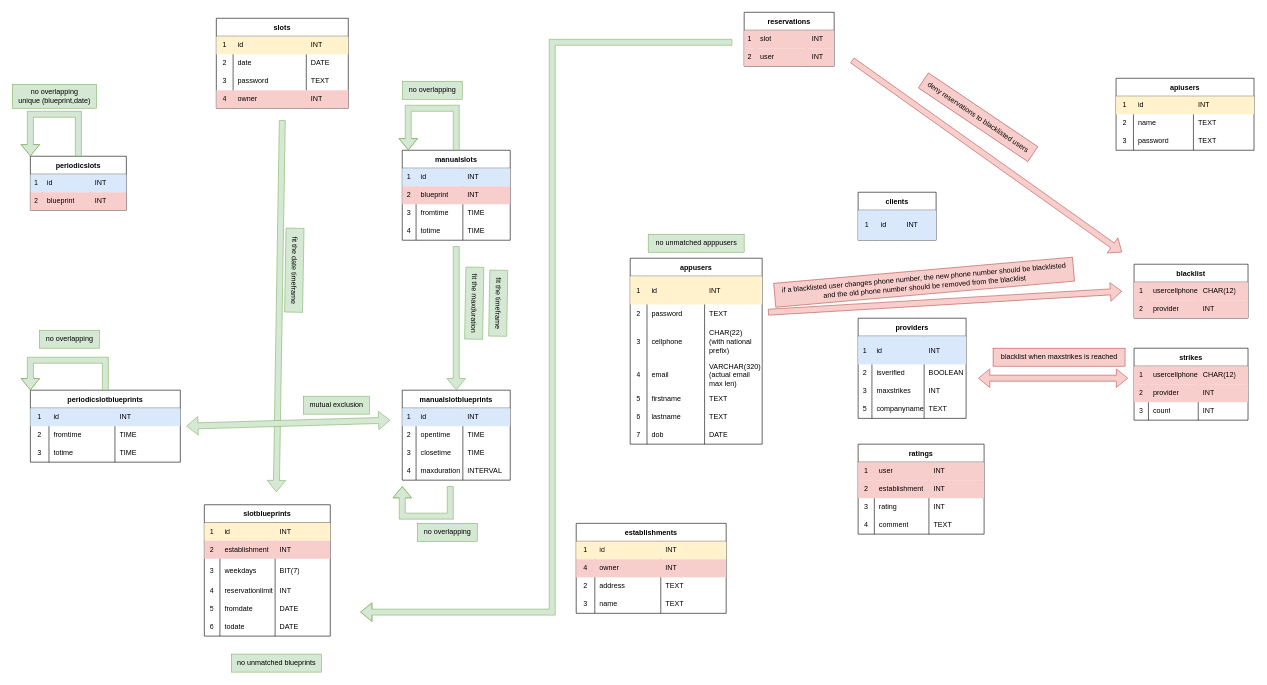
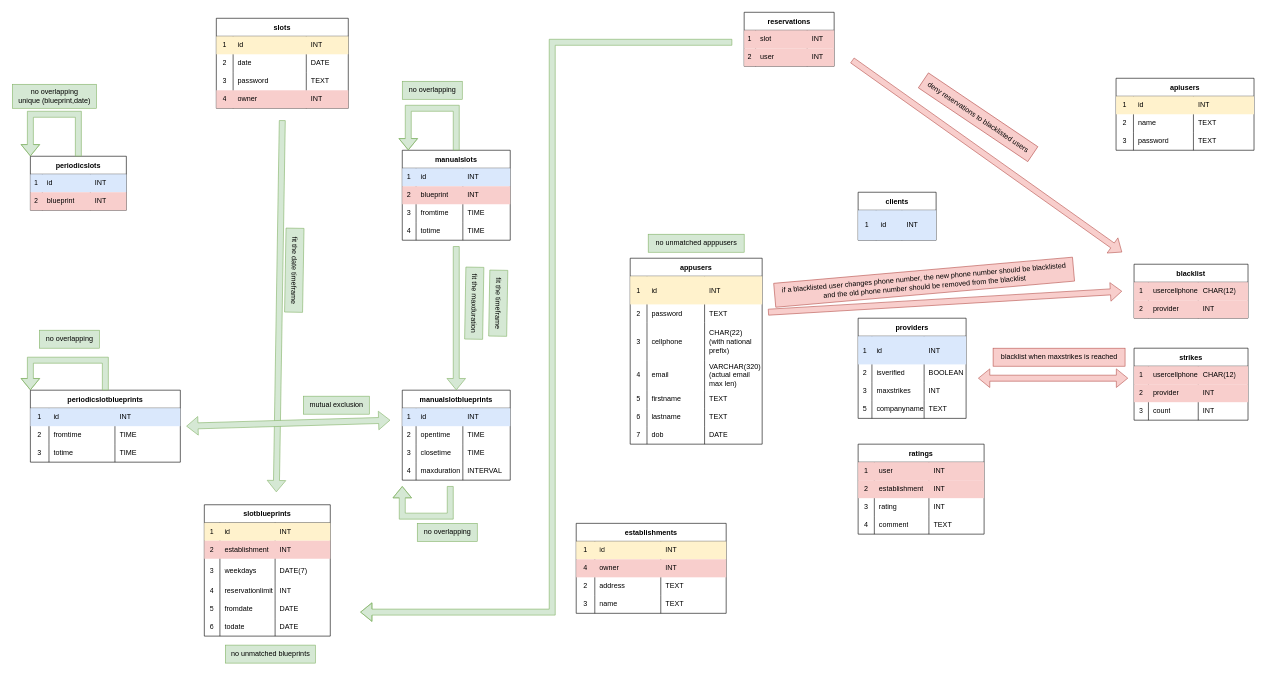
- <mxCell id="125" value="BIT(7)" style="shape=partialRectangle;html=1;whiteSpace=wrap;connectable=0;fillColor=none;top=0;left=0;bottom=0;right=0;align=left;spacingLeft=6;overflow=hidden;" parent="122" vertex="1"><mxGeometry x="118" width="92" height="39" as="geometry"><mxRectangle width="92" height="39" as="alternateBounds" /></mxGeometry></mxCell>
+ <mxCell id="125" value="DATE(7)" style="shape=partialRectangle;html=1;whiteSpace=wrap;connectable=0;fillColor=none;top=0;left=0;bottom=0;right=0;align=left;spacingLeft=6;overflow=hidden;" parent="122" vertex="1"><mxGeometry x="118" width="92" height="39" as="geometry"><mxRectangle width="92" height="39" as="alternateBounds" /></mxGeometry></mxCell>
- <mxCell id="238" value="no unmatched blueprints" style="text;html=1;align=center;verticalAlign=middle;resizable=0;points=[];autosize=1;strokeColor=#82b366;fillColor=#d5e8d4;" parent="1" vertex="1"><mxGeometry x="385" y="1090" width="150" height="30" as="geometry" /></mxCell>
+ <mxCell id="238" value="no unmatched blueprints" style="text;html=1;align=center;verticalAlign=middle;resizable=0;points=[];autosize=1;strokeColor=#82b366;fillColor=#d5e8d4;" parent="1" vertex="1"><mxGeometry x="375" y="1075" width="150" height="30" as="geometry" /></mxCell>
